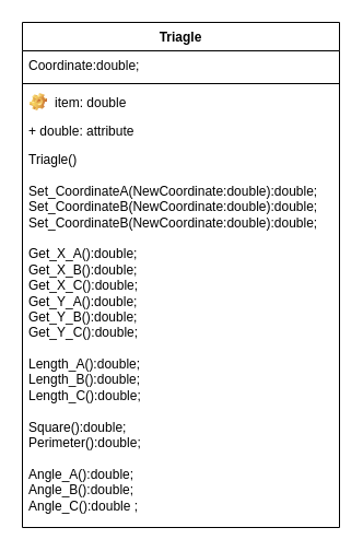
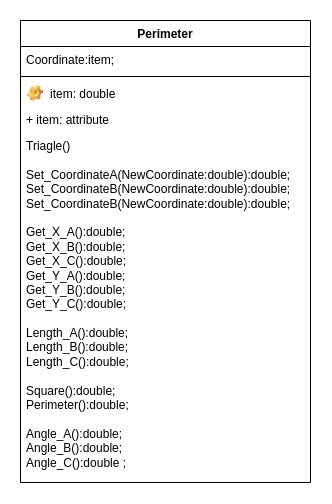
- <mxCell id="2" value="Triagle" style="swimlane;fontStyle=1;align=center;verticalAlign=top;childLayout=stackLayout;horizontal=1;startSize=26;horizontalStack=0;resizeParent=1;resizeParentMax=0;resizeLast=0;collapsible=1;marginBottom=0;whiteSpace=wrap;html=1;" vertex="1" parent="1"><mxGeometry x="20" y="20" width="290" height="462" as="geometry" /></mxCell>
+ <mxCell id="2" value="Perimeter" style="swimlane;fontStyle=1;align=center;verticalAlign=top;childLayout=stackLayout;horizontal=1;startSize=26;horizontalStack=0;resizeParent=1;resizeParentMax=0;resizeLast=0;collapsible=1;marginBottom=0;whiteSpace=wrap;html=1;" vertex="1" parent="1"><mxGeometry x="20" y="20" width="290" height="462" as="geometry" /></mxCell>
- <mxCell id="3" value="Coordinate:double;" style="text;strokeColor=none;fillColor=none;align=left;verticalAlign=top;spacingLeft=4;spacingRight=4;overflow=hidden;rotatable=0;points=[[0,0.5],[1,0.5]];portConstraint=eastwest;whiteSpace=wrap;html=1;" vertex="1" parent="2"><mxGeometry y="26" width="290" height="26" as="geometry" /></mxCell>
+ <mxCell id="3" value="Coordinate:item;" style="text;strokeColor=none;fillColor=none;align=left;verticalAlign=top;spacingLeft=4;spacingRight=4;overflow=hidden;rotatable=0;points=[[0,0.5],[1,0.5]];portConstraint=eastwest;whiteSpace=wrap;html=1;" vertex="1" parent="2"><mxGeometry y="26" width="290" height="26" as="geometry" /></mxCell>
- <mxCell id="6" value="+ double: attribute" style="text;strokeColor=none;fillColor=none;align=left;verticalAlign=top;spacingLeft=4;spacingRight=4;overflow=hidden;rotatable=0;points=[[0,0.5],[1,0.5]];portConstraint=eastwest;whiteSpace=wrap;html=1;" vertex="1" parent="2"><mxGeometry y="86" width="290" height="26" as="geometry" /></mxCell>
+ <mxCell id="6" value="+ item: attribute" style="text;strokeColor=none;fillColor=none;align=left;verticalAlign=top;spacingLeft=4;spacingRight=4;overflow=hidden;rotatable=0;points=[[0,0.5],[1,0.5]];portConstraint=eastwest;whiteSpace=wrap;html=1;" vertex="1" parent="2"><mxGeometry y="86" width="290" height="26" as="geometry" /></mxCell>
